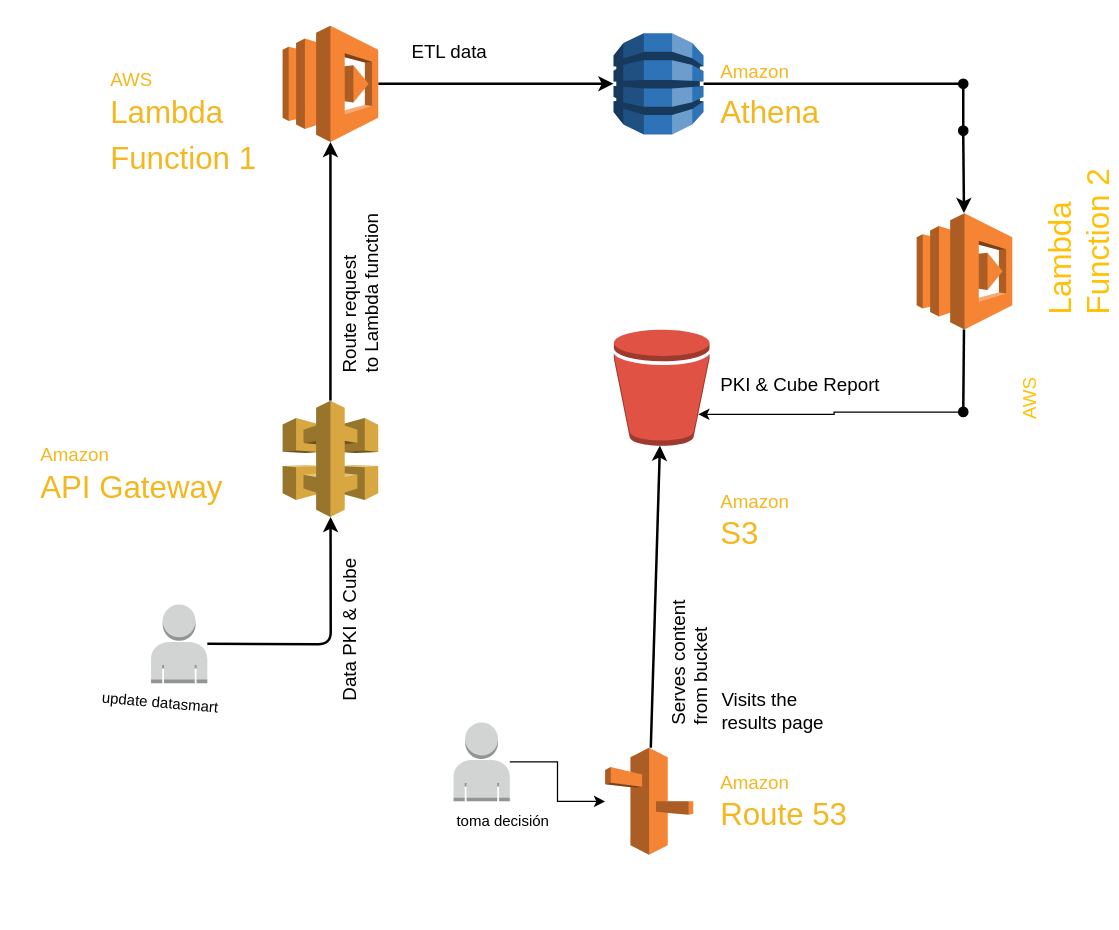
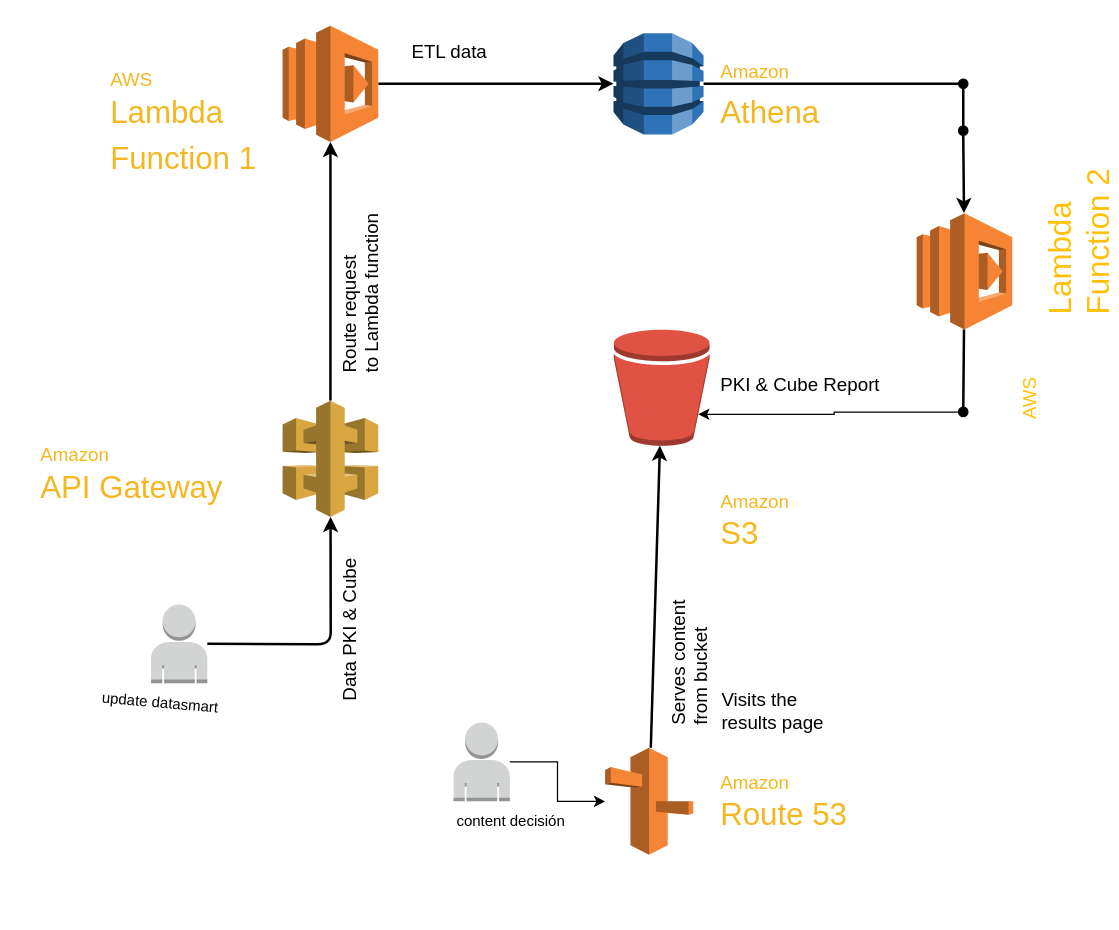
- <mxCell id="43" value="toma decisión&amp;nbsp;" style="text;html=1;resizable=0;points=[];autosize=1;align=left;verticalAlign=top;spacingTop=-4;direction=east;" vertex="1" parent="1"><mxGeometry x="362.5" y="646.5" width="150" height="75" as="geometry" /></mxCell>
+ <mxCell id="43" value="content decisión&amp;nbsp;" style="text;html=1;resizable=0;points=[];autosize=1;align=left;verticalAlign=top;spacingTop=-4;direction=east;" vertex="1" parent="1"><mxGeometry x="362.5" y="646.5" width="150" height="75" as="geometry" /></mxCell>
